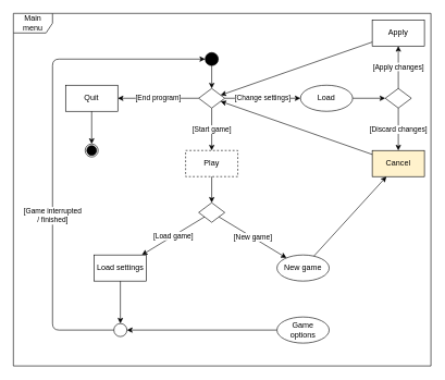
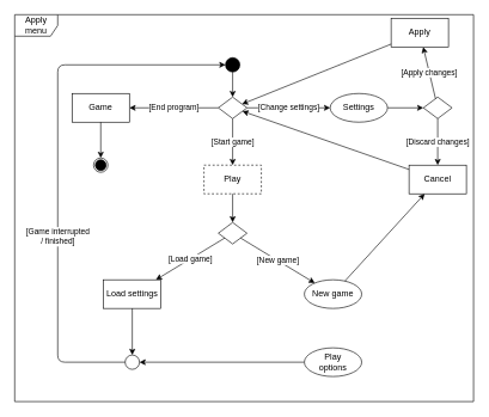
- <mxCell id="2" value="Main menu" style="shape=umlFrame;whiteSpace=wrap;html=1;" vertex="1" parent="1"><mxGeometry x="20" y="20" width="640" height="540" as="geometry" /></mxCell>
+ <mxCell id="2" value="Apply menu" style="shape=umlFrame;whiteSpace=wrap;html=1;" vertex="1" parent="1"><mxGeometry x="20" y="20" width="640" height="540" as="geometry" /></mxCell>
- <mxCell id="26" value="Apply" style="rounded=0;whiteSpace=wrap;html=1;" vertex="1" parent="1"><mxGeometry x="570" y="30" width="80" height="40" as="geometry" /></mxCell>
+ <mxCell id="26" value="Apply" style="rounded=0;whiteSpace=wrap;html=1;" vertex="1" parent="1"><mxGeometry x="545" y="25" width="80" height="40" as="geometry" /></mxCell>
- <mxCell id="7" value="Quit" style="rounded=0;whiteSpace=wrap;html=1;" vertex="1" parent="1"><mxGeometry x="100" y="130" width="80" height="40" as="geometry" /></mxCell>
+ <mxCell id="7" value="Game" style="rounded=0;whiteSpace=wrap;html=1;" vertex="1" parent="1"><mxGeometry x="100" y="130" width="80" height="40" as="geometry" /></mxCell>
- <mxCell id="34" value="Load" style="ellipse;whiteSpace=wrap;html=1;shadow=0;" vertex="1" parent="1"><mxGeometry x="460" y="130" width="80" height="40" as="geometry" /></mxCell>
+ <mxCell id="34" value="Settings" style="ellipse;whiteSpace=wrap;html=1;shadow=0;" vertex="1" parent="1"><mxGeometry x="460" y="130" width="80" height="40" as="geometry" /></mxCell>
- <mxCell id="25" value="Cancel" style="rounded=0;whiteSpace=wrap;html=1;fillColor=#fff2cc;" vertex="1" parent="1"><mxGeometry x="570" y="230" width="80" height="40" as="geometry" /></mxCell>
+ <mxCell id="25" value="Cancel" style="rounded=0;whiteSpace=wrap;html=1;" vertex="1" parent="1"><mxGeometry x="570" y="230" width="80" height="40" as="geometry" /></mxCell>
- <mxCell id="33" value="Game&lt;br&gt;options" style="ellipse;whiteSpace=wrap;html=1;shadow=0;" vertex="1" parent="1"><mxGeometry x="424" y="485" width="80" height="40" as="geometry" /></mxCell>
+ <mxCell id="33" value="Play&lt;br&gt;options" style="ellipse;whiteSpace=wrap;html=1;shadow=0;" vertex="1" parent="1"><mxGeometry x="424" y="485" width="80" height="40" as="geometry" /></mxCell>
